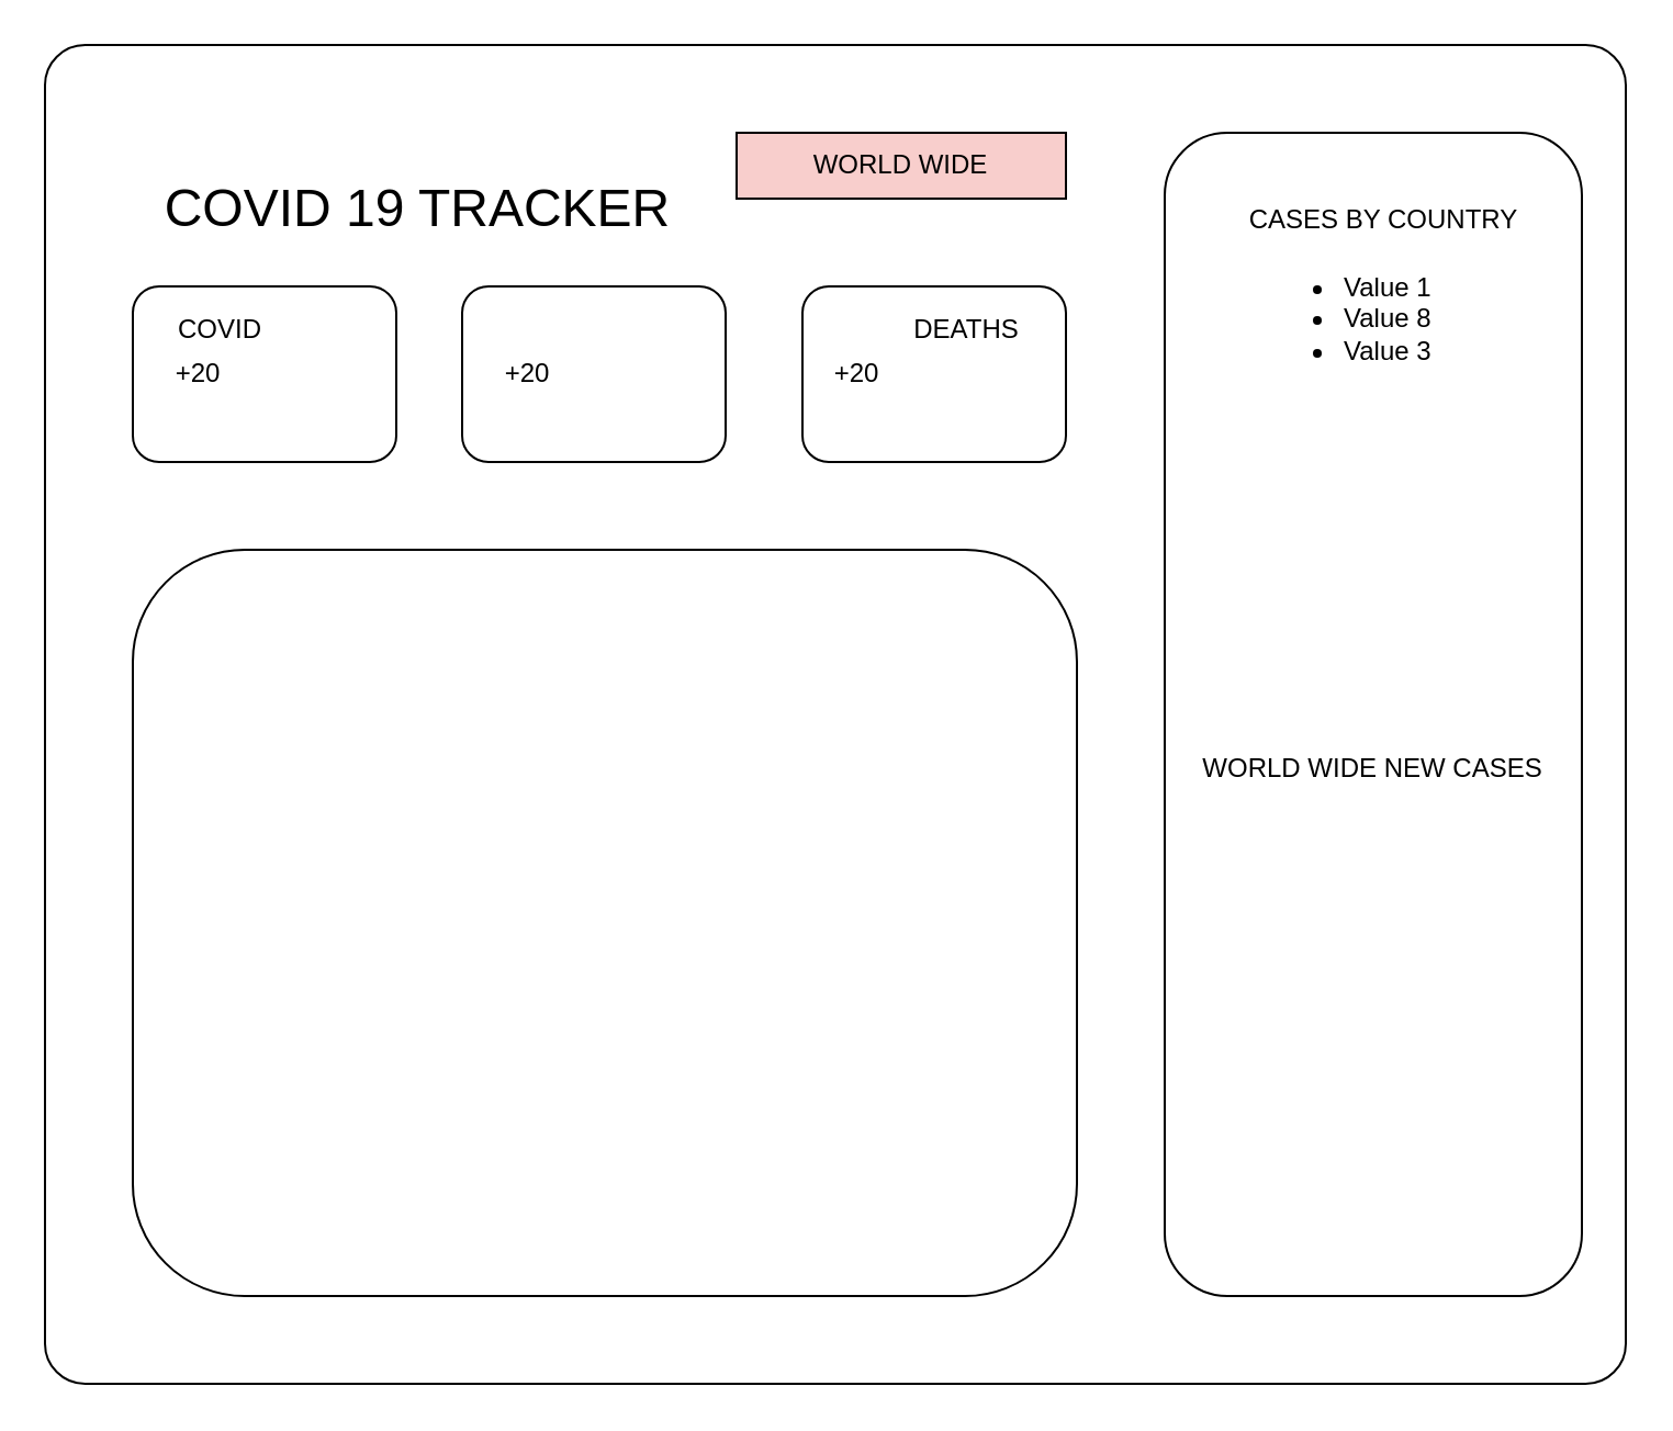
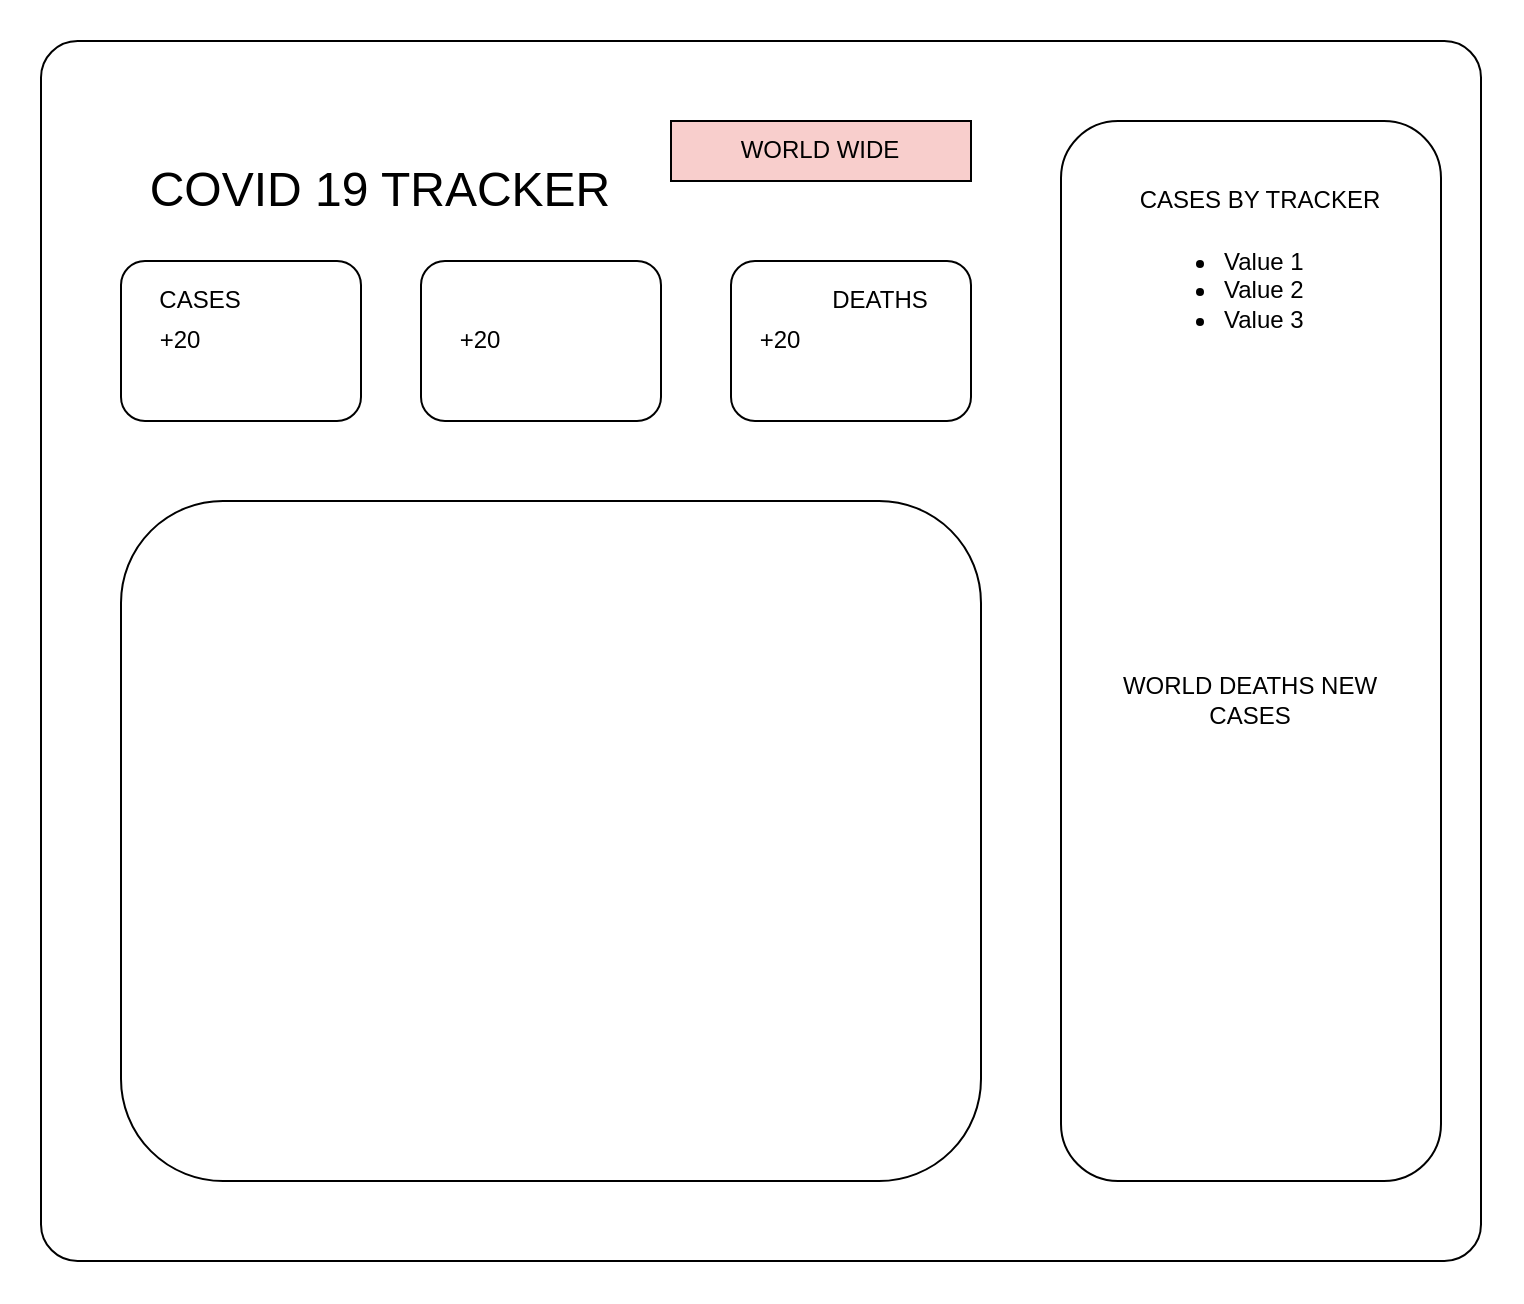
- <mxCell id="14" value="CASES BY COUNTRY" style="text;html=1;strokeColor=none;fillColor=none;align=center;verticalAlign=middle;whiteSpace=wrap;rounded=0;" vertex="1" parent="1"><mxGeometry x="560" y="90" width="140" height="20" as="geometry" /></mxCell>
+ <mxCell id="14" value="CASES BY TRACKER" style="text;html=1;strokeColor=none;fillColor=none;align=center;verticalAlign=middle;whiteSpace=wrap;rounded=0;" vertex="1" parent="1"><mxGeometry x="560" y="90" width="140" height="20" as="geometry" /></mxCell>
- <mxCell id="19" value="&lt;ul&gt;&lt;li&gt;Value 1&lt;/li&gt;&lt;li&gt;Value 8&lt;/li&gt;&lt;li&gt;Value 3&lt;/li&gt;&lt;/ul&gt;" style="text;strokeColor=none;fillColor=none;html=1;whiteSpace=wrap;verticalAlign=middle;overflow=hidden;" vertex="1" parent="1"><mxGeometry x="570" y="100" width="100" height="90" as="geometry" /></mxCell>
+ <mxCell id="19" value="&lt;ul&gt;&lt;li&gt;Value 1&lt;/li&gt;&lt;li&gt;Value 2&lt;/li&gt;&lt;li&gt;Value 3&lt;/li&gt;&lt;/ul&gt;" style="text;strokeColor=none;fillColor=none;html=1;whiteSpace=wrap;verticalAlign=middle;overflow=hidden;" vertex="1" parent="1"><mxGeometry x="570" y="100" width="100" height="90" as="geometry" /></mxCell>
- <mxCell id="8" value="COVID" style="text;html=1;strokeColor=none;fillColor=none;align=center;verticalAlign=middle;whiteSpace=wrap;rounded=0;" vertex="1" parent="1"><mxGeometry x="80" y="140" width="40" height="20" as="geometry" /></mxCell>
+ <mxCell id="8" value="CASES" style="text;html=1;strokeColor=none;fillColor=none;align=center;verticalAlign=middle;whiteSpace=wrap;rounded=0;" vertex="1" parent="1"><mxGeometry x="80" y="140" width="40" height="20" as="geometry" /></mxCell>
- <mxCell id="18" value="WORLD WIDE NEW CASES" style="text;html=1;strokeColor=none;fillColor=none;align=center;verticalAlign=middle;whiteSpace=wrap;rounded=0;" vertex="1" parent="1"><mxGeometry x="540" y="340" width="170" height="20" as="geometry" /></mxCell>
+ <mxCell id="18" value="WORLD DEATHS NEW CASES" style="text;html=1;strokeColor=none;fillColor=none;align=center;verticalAlign=middle;whiteSpace=wrap;rounded=0;" vertex="1" parent="1"><mxGeometry x="540" y="340" width="170" height="20" as="geometry" /></mxCell>
